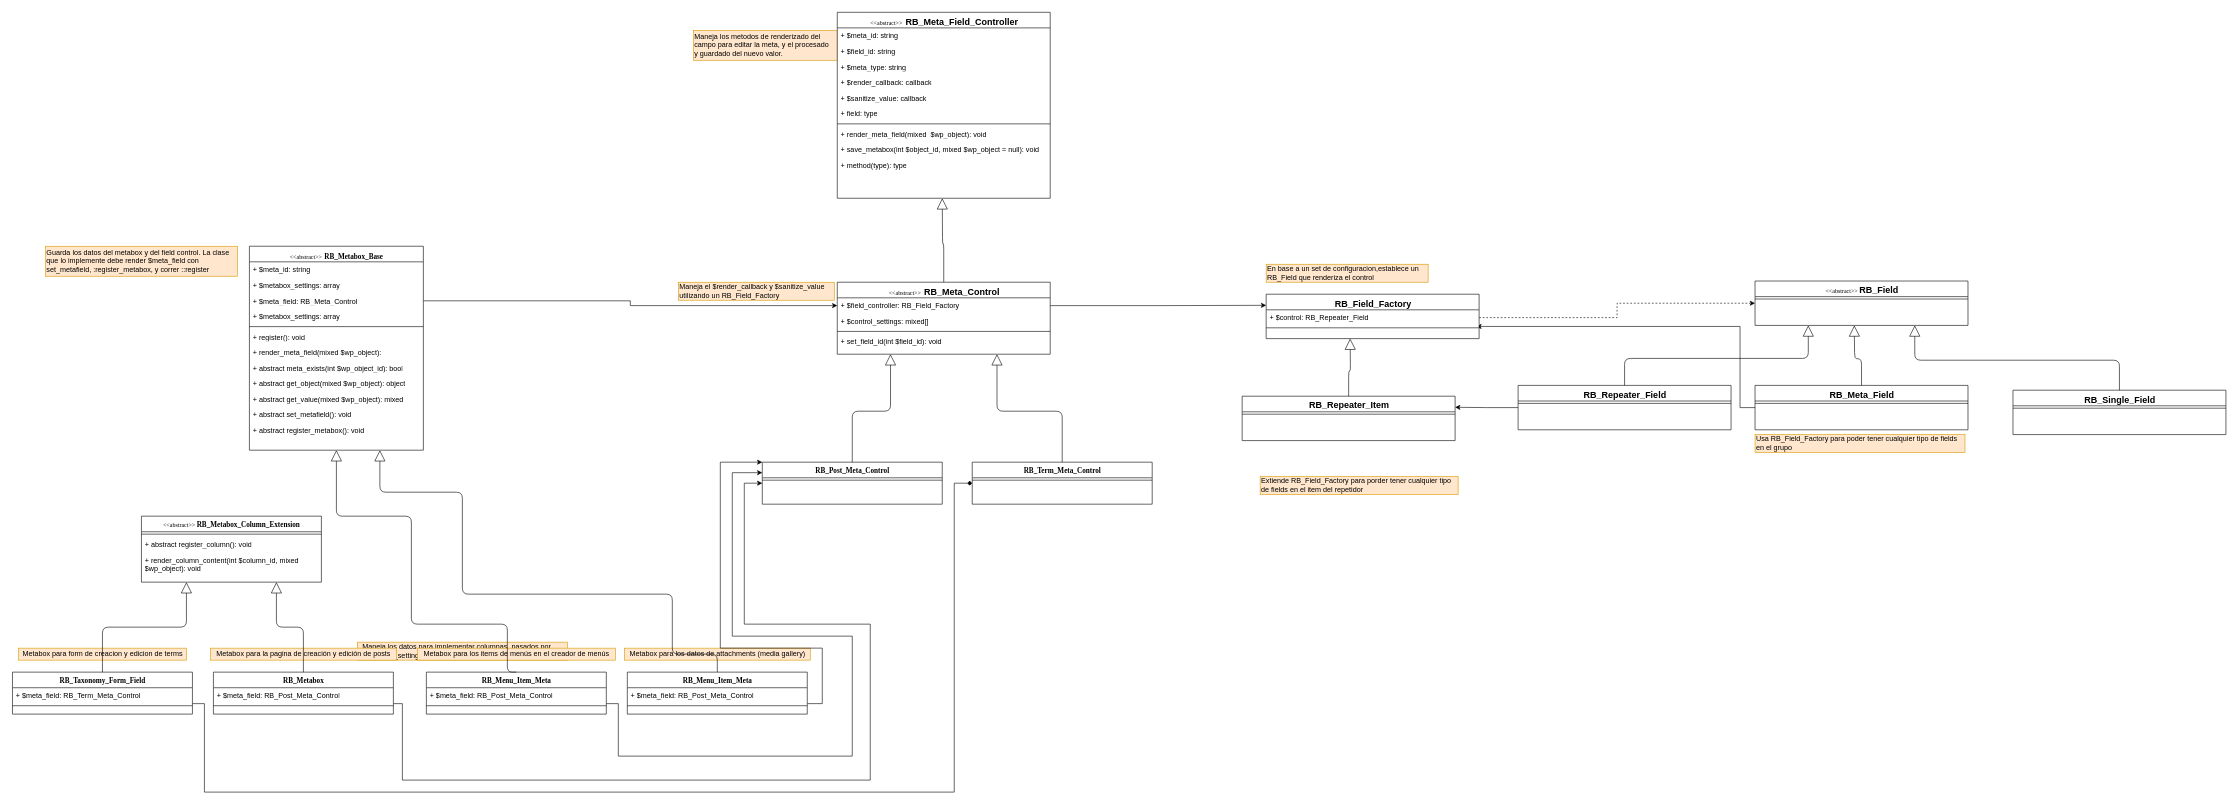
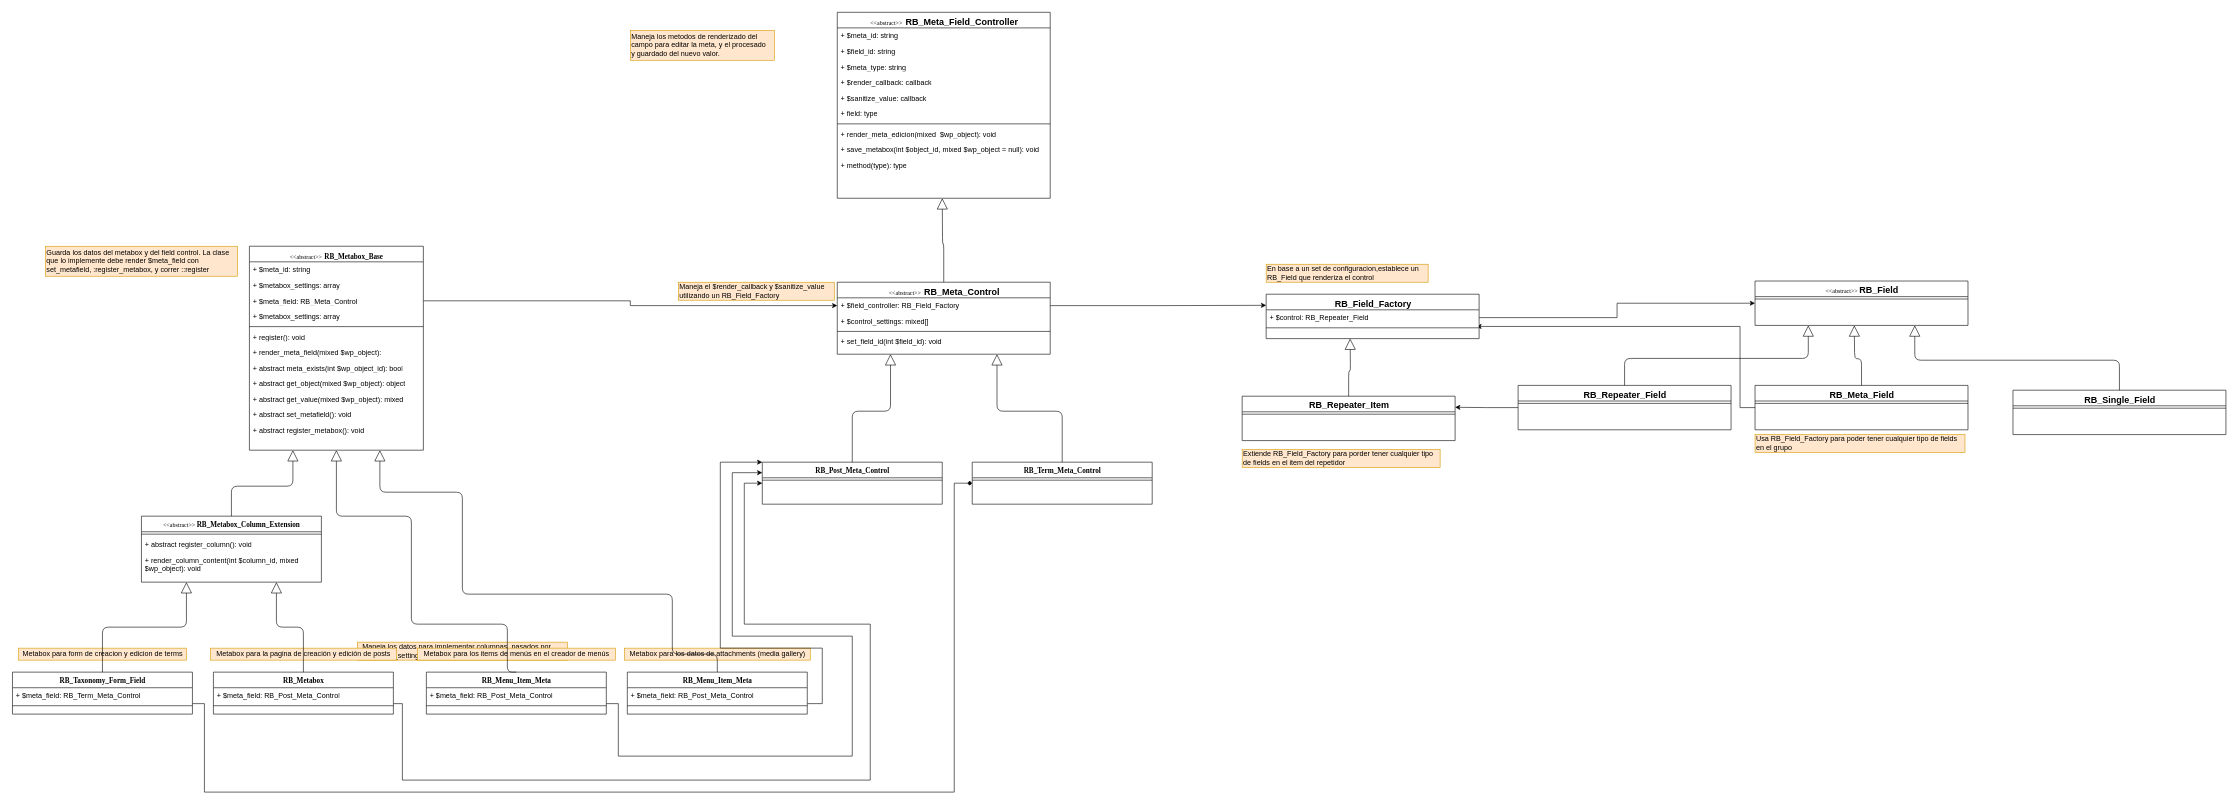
- <mxCell id="16" value="Maneja los metodos de renderizado del&amp;nbsp;&lt;br&gt;campo para editar la meta, y el procesado&amp;nbsp;&lt;br&gt;y guardado del nuevo valor.&amp;nbsp;" style="text;html=1;align=left;verticalAlign=middle;resizable=0;points=[];autosize=1;fillColor=#ffe6cc;strokeColor=#d79b00;" parent="1" vertex="1"><mxGeometry x="1155" y="50" width="240" height="50" as="geometry" /></mxCell>
+ <mxCell id="16" value="Maneja los metodos de renderizado del&amp;nbsp;&lt;br&gt;campo para editar la meta, y el procesado&amp;nbsp;&lt;br&gt;y guardado del nuevo valor.&amp;nbsp;" style="text;html=1;align=left;verticalAlign=middle;resizable=0;points=[];autosize=1;fillColor=#ffe6cc;strokeColor=#d79b00;" parent="1" vertex="1"><mxGeometry x="1050" y="50" width="240" height="50" as="geometry" /></mxCell>
- <mxCell id="42" value="+ render_meta_field(mixed&amp;nbsp;&amp;nbsp;$wp_object): void" style="text;html=1;strokeColor=none;fillColor=none;align=left;verticalAlign=top;spacingLeft=4;spacingRight=4;whiteSpace=wrap;overflow=hidden;rotatable=0;points=[[0,0.5],[1,0.5]];portConstraint=eastwest;" parent="34" vertex="1"><mxGeometry y="190" width="355" height="26" as="geometry" /></mxCell>
+ <mxCell id="42" value="+ render_meta_edicion(mixed&amp;nbsp;&amp;nbsp;$wp_object): void" style="text;html=1;strokeColor=none;fillColor=none;align=left;verticalAlign=top;spacingLeft=4;spacingRight=4;whiteSpace=wrap;overflow=hidden;rotatable=0;points=[[0,0.5],[1,0.5]];portConstraint=eastwest;" parent="34" vertex="1"><mxGeometry y="190" width="355" height="26" as="geometry" /></mxCell>
- <mxCell id="26" style="edgeStyle=orthogonalEdgeStyle;rounded=0;orthogonalLoop=1;jettySize=auto;html=1;exitX=1;exitY=0.5;exitDx=0;exitDy=0;entryX=0;entryY=0.5;entryDx=0;entryDy=0;dashed=1;" parent="1" source="55" target="52" edge="1"><mxGeometry relative="1" as="geometry" /></mxCell>
+ <mxCell id="26" style="edgeStyle=orthogonalEdgeStyle;rounded=0;orthogonalLoop=1;jettySize=auto;html=1;exitX=1;exitY=0.5;exitDx=0;exitDy=0;entryX=0;entryY=0.5;entryDx=0;entryDy=0;" parent="1" source="55" target="52" edge="1"><mxGeometry relative="1" as="geometry" /></mxCell>
+ <mxCell id="2" style="edgeStyle=orthogonalEdgeStyle;html=1;labelBackgroundColor=none;startFill=0;startSize=8;endArrow=block;endFill=0;endSize=16;fontFamily=Verdana;fontSize=12;entryX=0.25;entryY=1;entryDx=0;entryDy=0;exitX=0.5;exitY=0;exitDx=0;exitDy=0;" parent="1" source="80" target="67" edge="1"><mxGeometry relative="1" as="geometry"><mxPoint x="475" y="760" as="targetPoint" /><Array as="points"><mxPoint x="385" y="810" /><mxPoint x="488" y="810" /></Array></mxGeometry></mxCell>
- <mxCell id="32" value="Extiende RB_Field_Factory para porder tener cualquier tipo&lt;br&gt;de fields en el item del repetidor" style="text;html=1;align=left;verticalAlign=middle;resizable=0;points=[];autosize=1;fillColor=#ffe6cc;strokeColor=#d79b00;" parent="1" vertex="1"><mxGeometry x="2100" y="794" width="330" height="30" as="geometry" /></mxCell>
+ <mxCell id="32" value="Extiende RB_Field_Factory para porder tener cualquier tipo&lt;br&gt;de fields en el item del repetidor" style="text;html=1;align=left;verticalAlign=middle;resizable=0;points=[];autosize=1;fillColor=#ffe6cc;strokeColor=#d79b00;" parent="1" vertex="1"><mxGeometry x="2070" y="749" width="330" height="30" as="geometry" /></mxCell>
